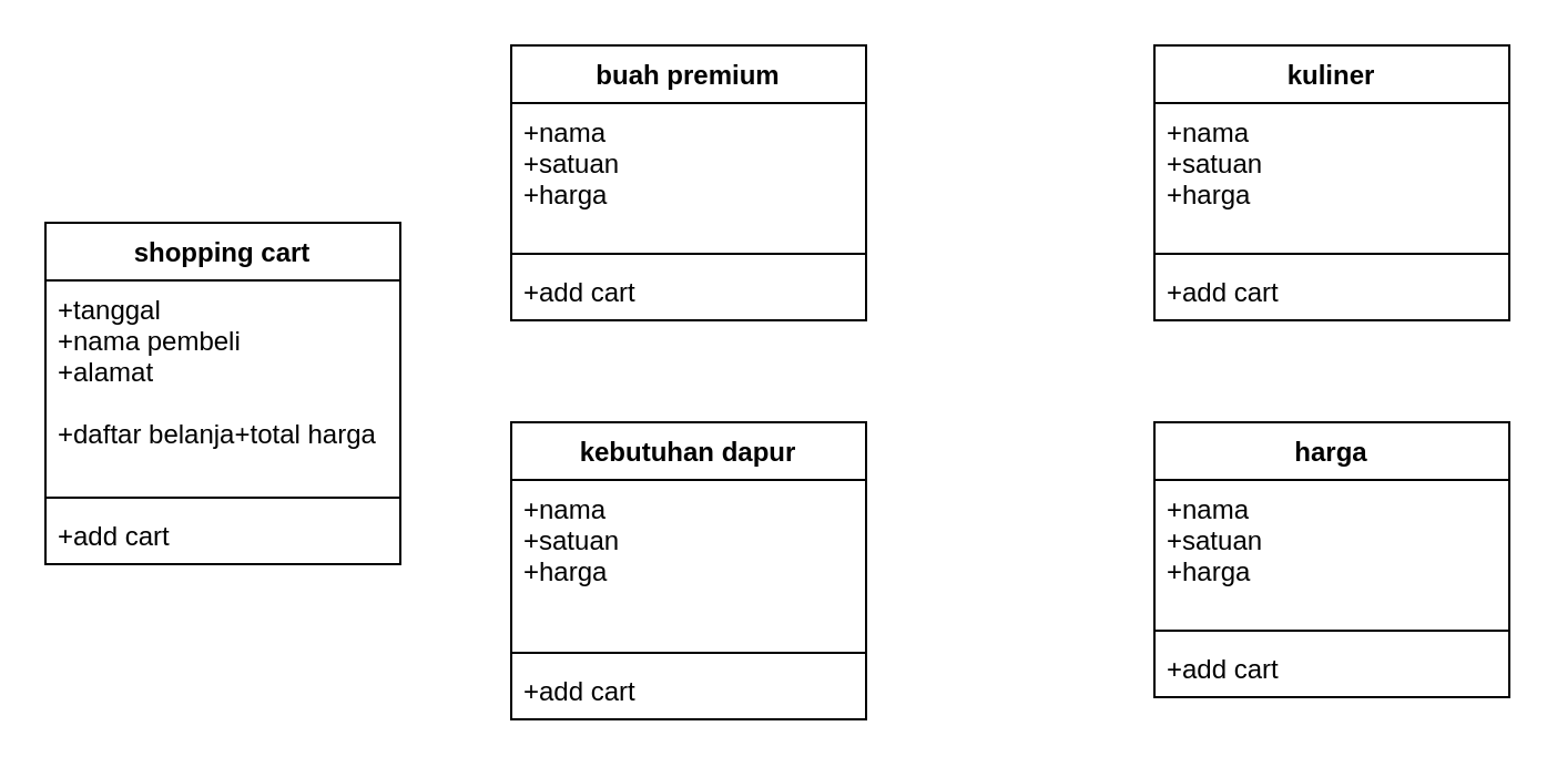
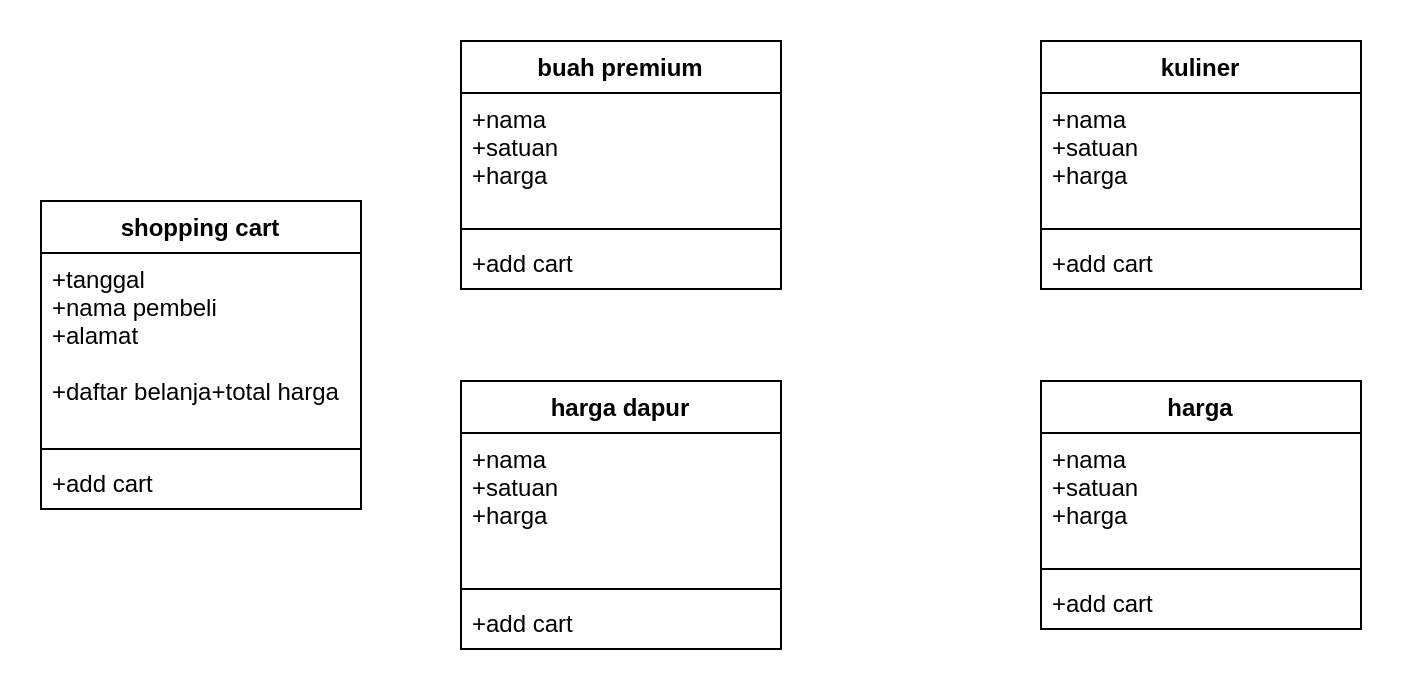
- <mxCell id="10" value="kebutuhan dapur" style="swimlane;fontStyle=1;align=center;verticalAlign=top;childLayout=stackLayout;horizontal=1;startSize=26;horizontalStack=0;resizeParent=1;resizeParentMax=0;resizeLast=0;collapsible=1;marginBottom=0;" vertex="1" parent="1"><mxGeometry x="230" y="190" width="160" height="134" as="geometry" /></mxCell>
+ <mxCell id="10" value="harga dapur" style="swimlane;fontStyle=1;align=center;verticalAlign=top;childLayout=stackLayout;horizontal=1;startSize=26;horizontalStack=0;resizeParent=1;resizeParentMax=0;resizeLast=0;collapsible=1;marginBottom=0;" vertex="1" parent="1"><mxGeometry x="230" y="190" width="160" height="134" as="geometry" /></mxCell>
